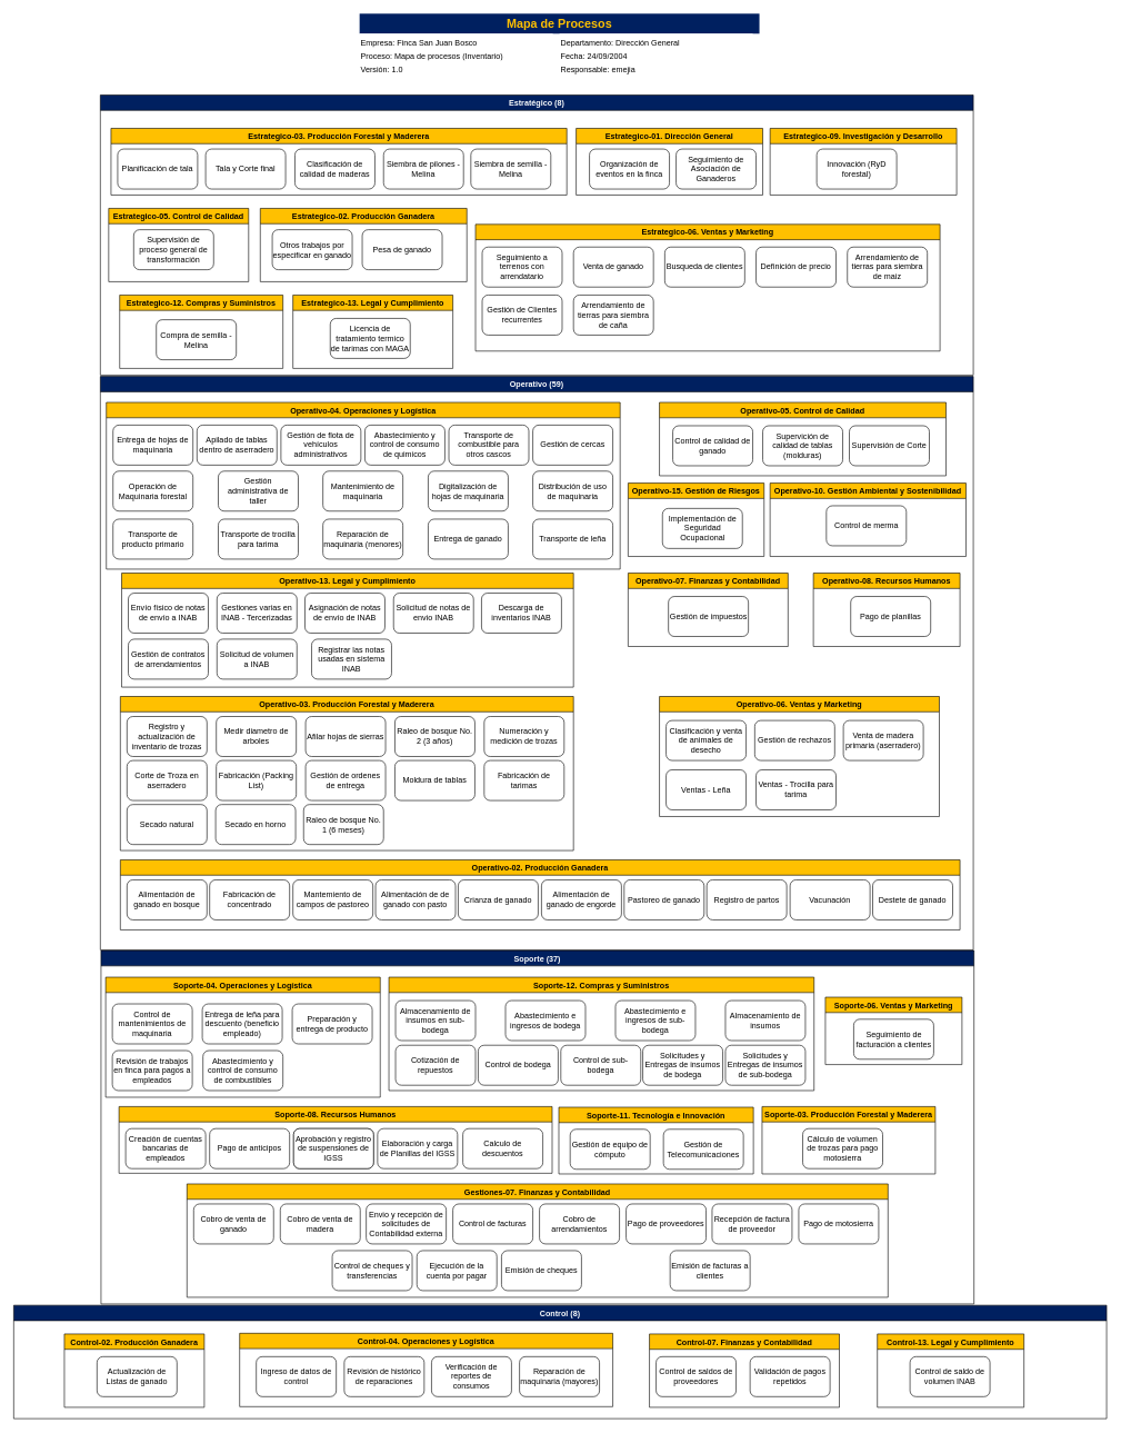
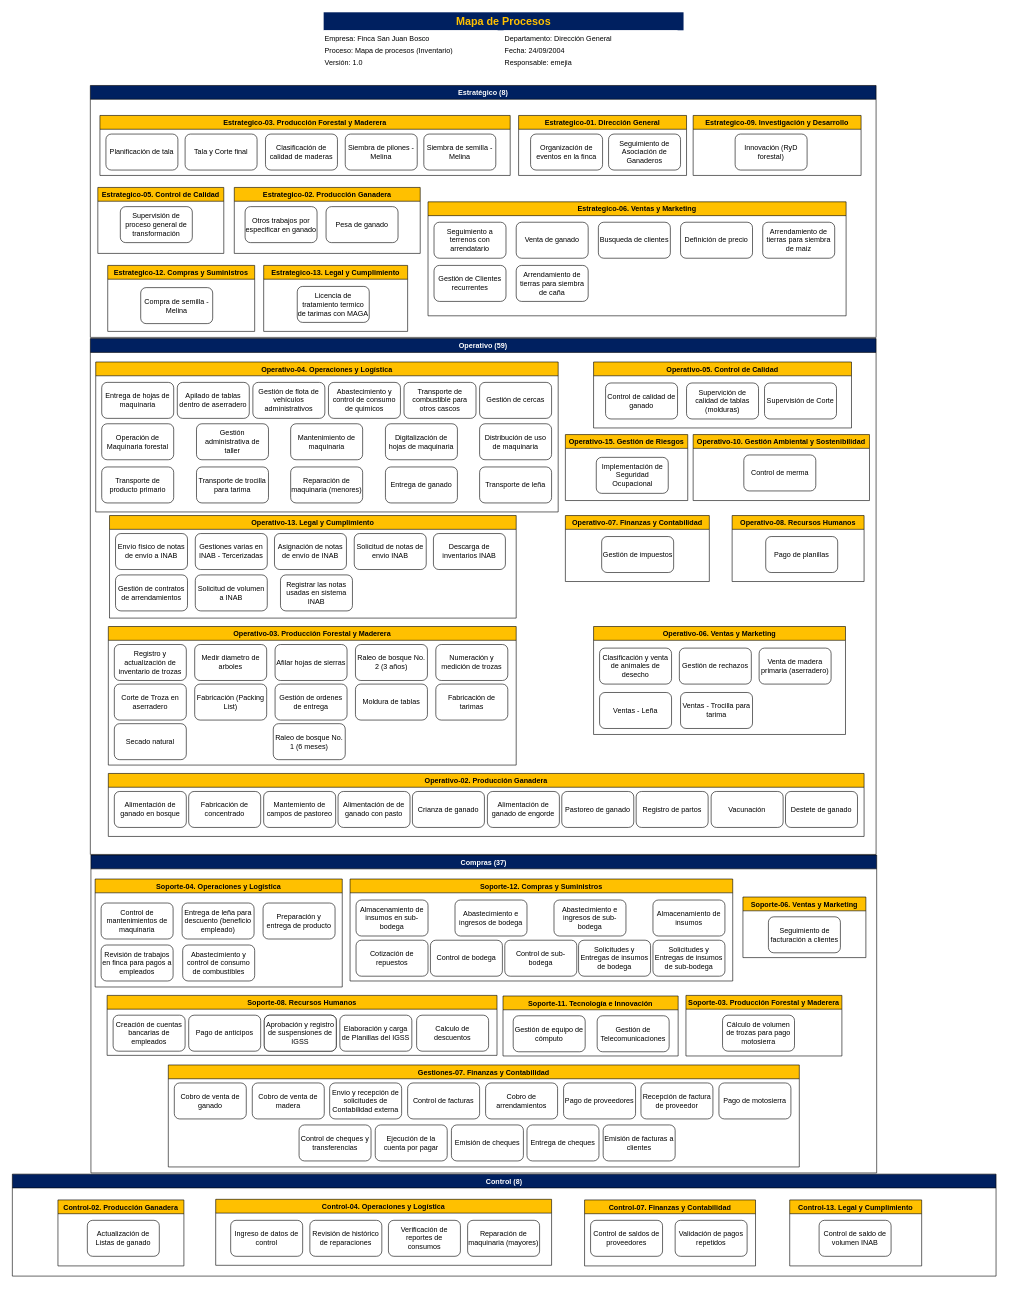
- <mxCell id="68" value="Secado en horno" style="rounded=1;whiteSpace=wrap;html=1;" parent="56" vertex="1"><mxGeometry x="143" y="162" width="120" height="60" as="geometry" /></mxCell>
- <mxCell id="114" value="Soporte (37)" style="swimlane;startSize=23;fillColor=#002060;fontColor=#FFFFFF;" parent="1" vertex="1"><mxGeometry x="151" y="1425" width="1310" height="530" as="geometry"><mxRectangle x="110" y="1480" width="80" height="30" as="alternateBounds" /></mxGeometry></mxCell>
+ <mxCell id="114" value="Compras (37)" style="swimlane;startSize=23;fillColor=#002060;fontColor=#FFFFFF;" parent="1" vertex="1"><mxGeometry x="151" y="1425" width="1310" height="530" as="geometry"><mxRectangle x="110" y="1480" width="80" height="30" as="alternateBounds" /></mxGeometry></mxCell>
+ <mxCell id="135" value="Entrega de cheques" style="rounded=1;whiteSpace=wrap;html=1;" parent="125" vertex="1"><mxGeometry x="598" y="100" width="120" height="60" as="geometry" /></mxCell>
